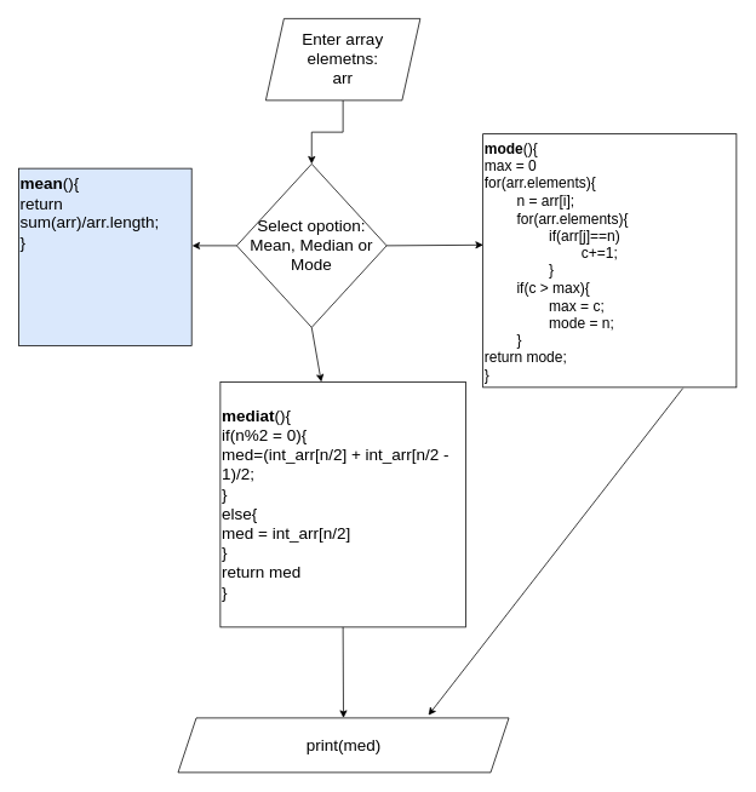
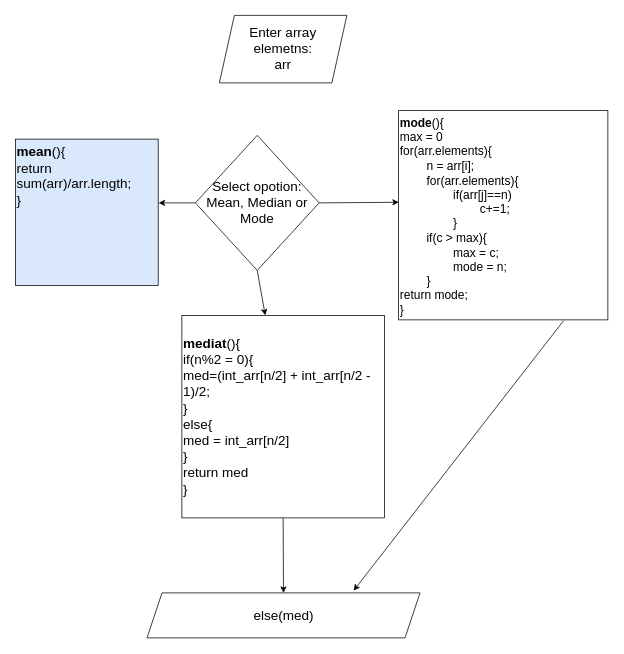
- <mxCell id="2" style="edgeStyle=orthogonalEdgeStyle;rounded=0;orthogonalLoop=1;jettySize=auto;html=1;exitX=0.5;exitY=1;exitDx=0;exitDy=0;entryX=0.5;entryY=0;entryDx=0;entryDy=0;fontSize=18;" edge="1" parent="1" source="3" target="4"><mxGeometry relative="1" as="geometry" /></mxCell>
- <mxCell id="11" value="print(med)" style="shape=parallelogram;perimeter=parallelogramPerimeter;whiteSpace=wrap;html=1;fixedSize=1;fontSize=18;" vertex="1" parent="1"><mxGeometry x="195.5" y="790" width="364" height="60" as="geometry" /></mxCell>
+ <mxCell id="11" value="else(med)" style="shape=parallelogram;perimeter=parallelogramPerimeter;whiteSpace=wrap;html=1;fixedSize=1;fontSize=18;" vertex="1" parent="1"><mxGeometry x="195.5" y="790" width="364" height="60" as="geometry" /></mxCell>
